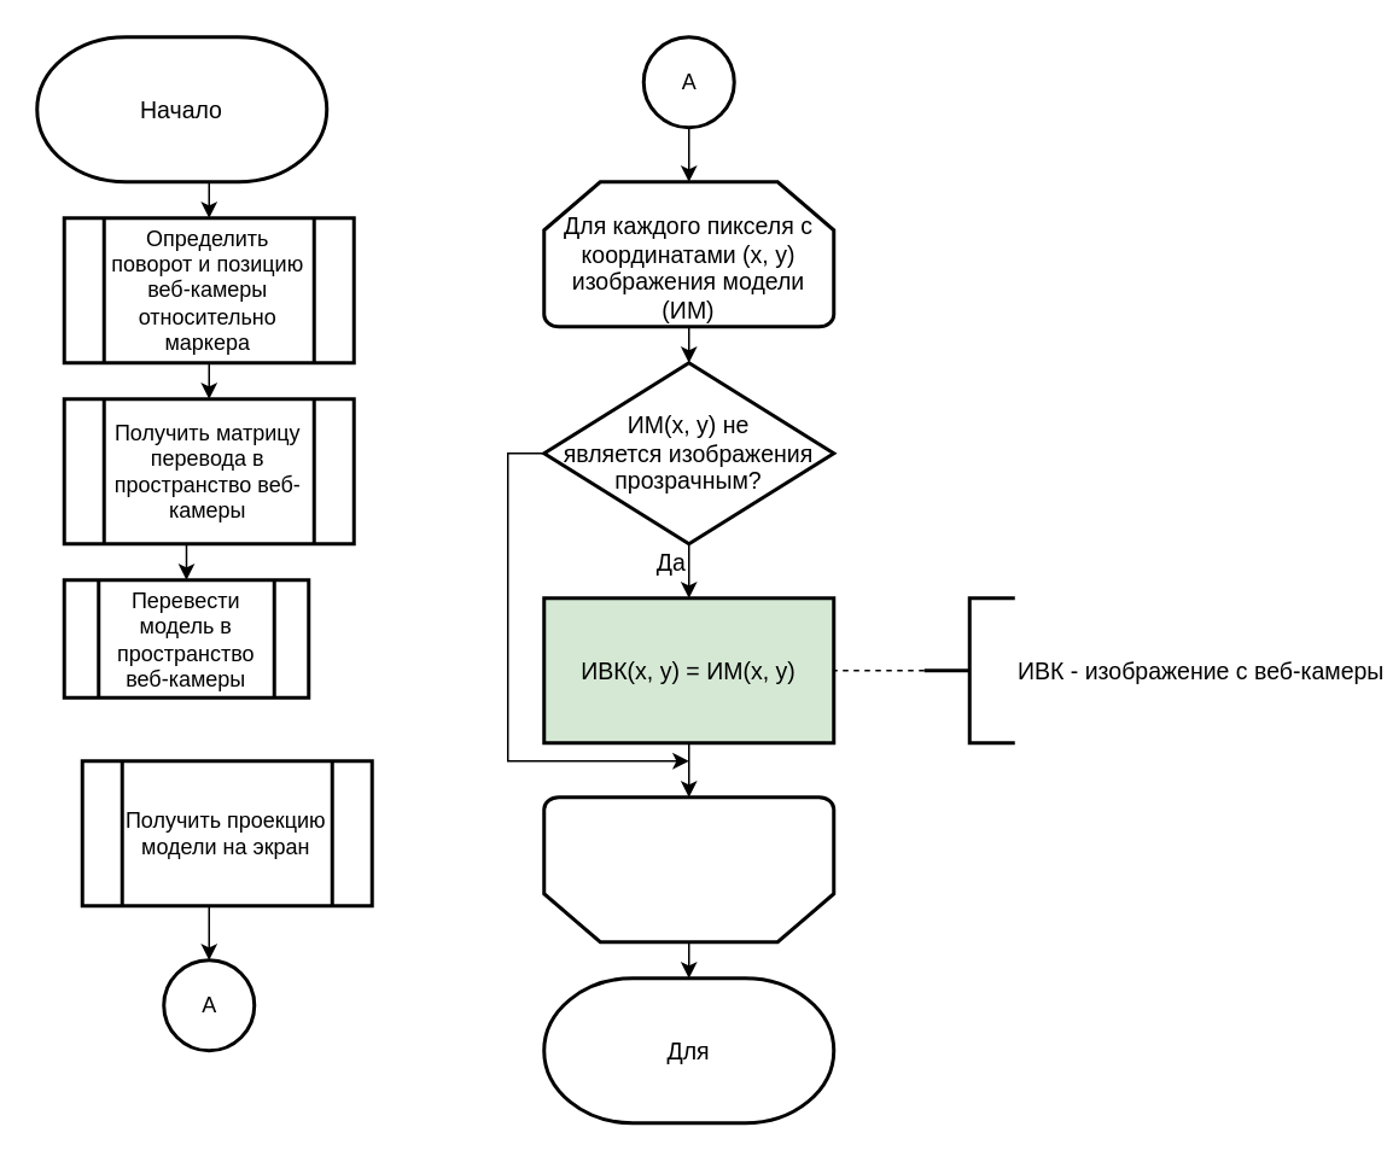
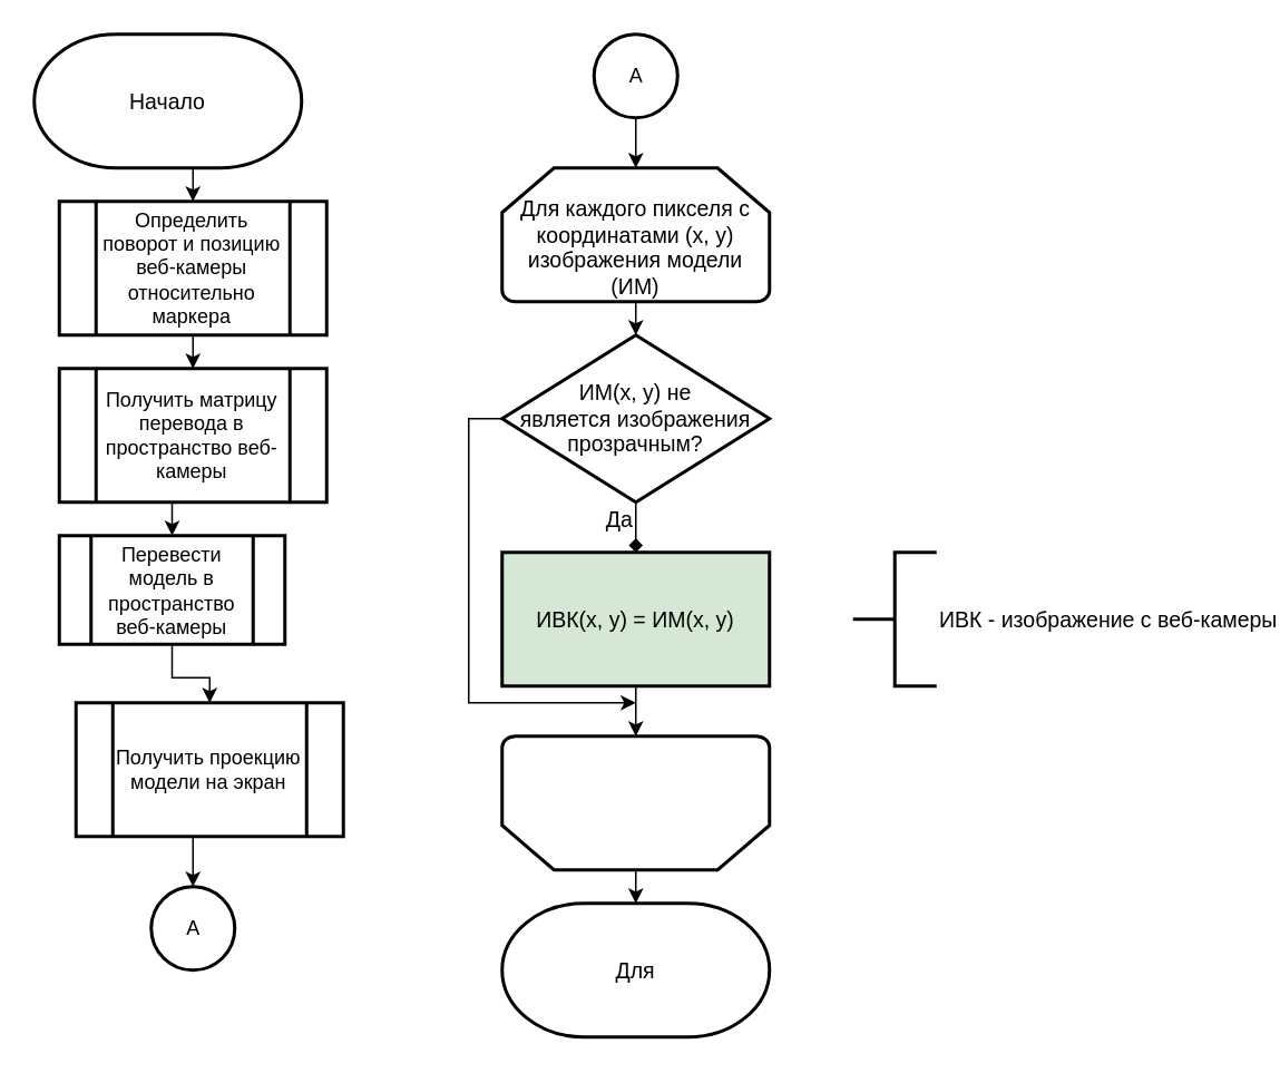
- <mxCell id="6" value="Да" style="edgeStyle=orthogonalEdgeStyle;rounded=0;orthogonalLoop=1;jettySize=auto;html=1;exitX=0.5;exitY=1;exitDx=0;exitDy=0;exitPerimeter=0;entryX=0.5;entryY=0;entryDx=0;entryDy=0;fontSize=13;" parent="1" source="8" target="10" edge="1"><mxGeometry x="-0.333" y="-10" relative="1" as="geometry"><mxPoint as="offset" /></mxGeometry></mxCell>
+ <mxCell id="6" value="Да" style="edgeStyle=orthogonalEdgeStyle;rounded=0;orthogonalLoop=1;jettySize=auto;html=1;exitX=0.5;exitY=1;exitDx=0;exitDy=0;exitPerimeter=0;entryX=0.5;entryY=0;entryDx=0;entryDy=0;fontSize=13;endArrow=diamond;" parent="1" source="8" target="10" edge="1"><mxGeometry x="-0.333" y="-10" relative="1" as="geometry"><mxPoint as="offset" /></mxGeometry></mxCell>
- <mxCell id="14" style="edgeStyle=orthogonalEdgeStyle;rounded=0;orthogonalLoop=1;jettySize=auto;html=1;exitX=0;exitY=0.5;exitDx=0;exitDy=0;exitPerimeter=0;entryX=1;entryY=0.5;entryDx=0;entryDy=0;fontSize=13;endArrow=none;endFill=0;dashed=1;" parent="1" source="15" target="10" edge="1"><mxGeometry relative="1" as="geometry" /></mxCell>
+ <mxCell id="18" style="edgeStyle=orthogonalEdgeStyle;rounded=0;orthogonalLoop=1;jettySize=auto;html=1;exitX=0.5;exitY=1;exitDx=0;exitDy=0;entryX=0.5;entryY=0;entryDx=0;entryDy=0;" edge="1" parent="1" source="19" target="21"><mxGeometry relative="1" as="geometry" /></mxCell>
